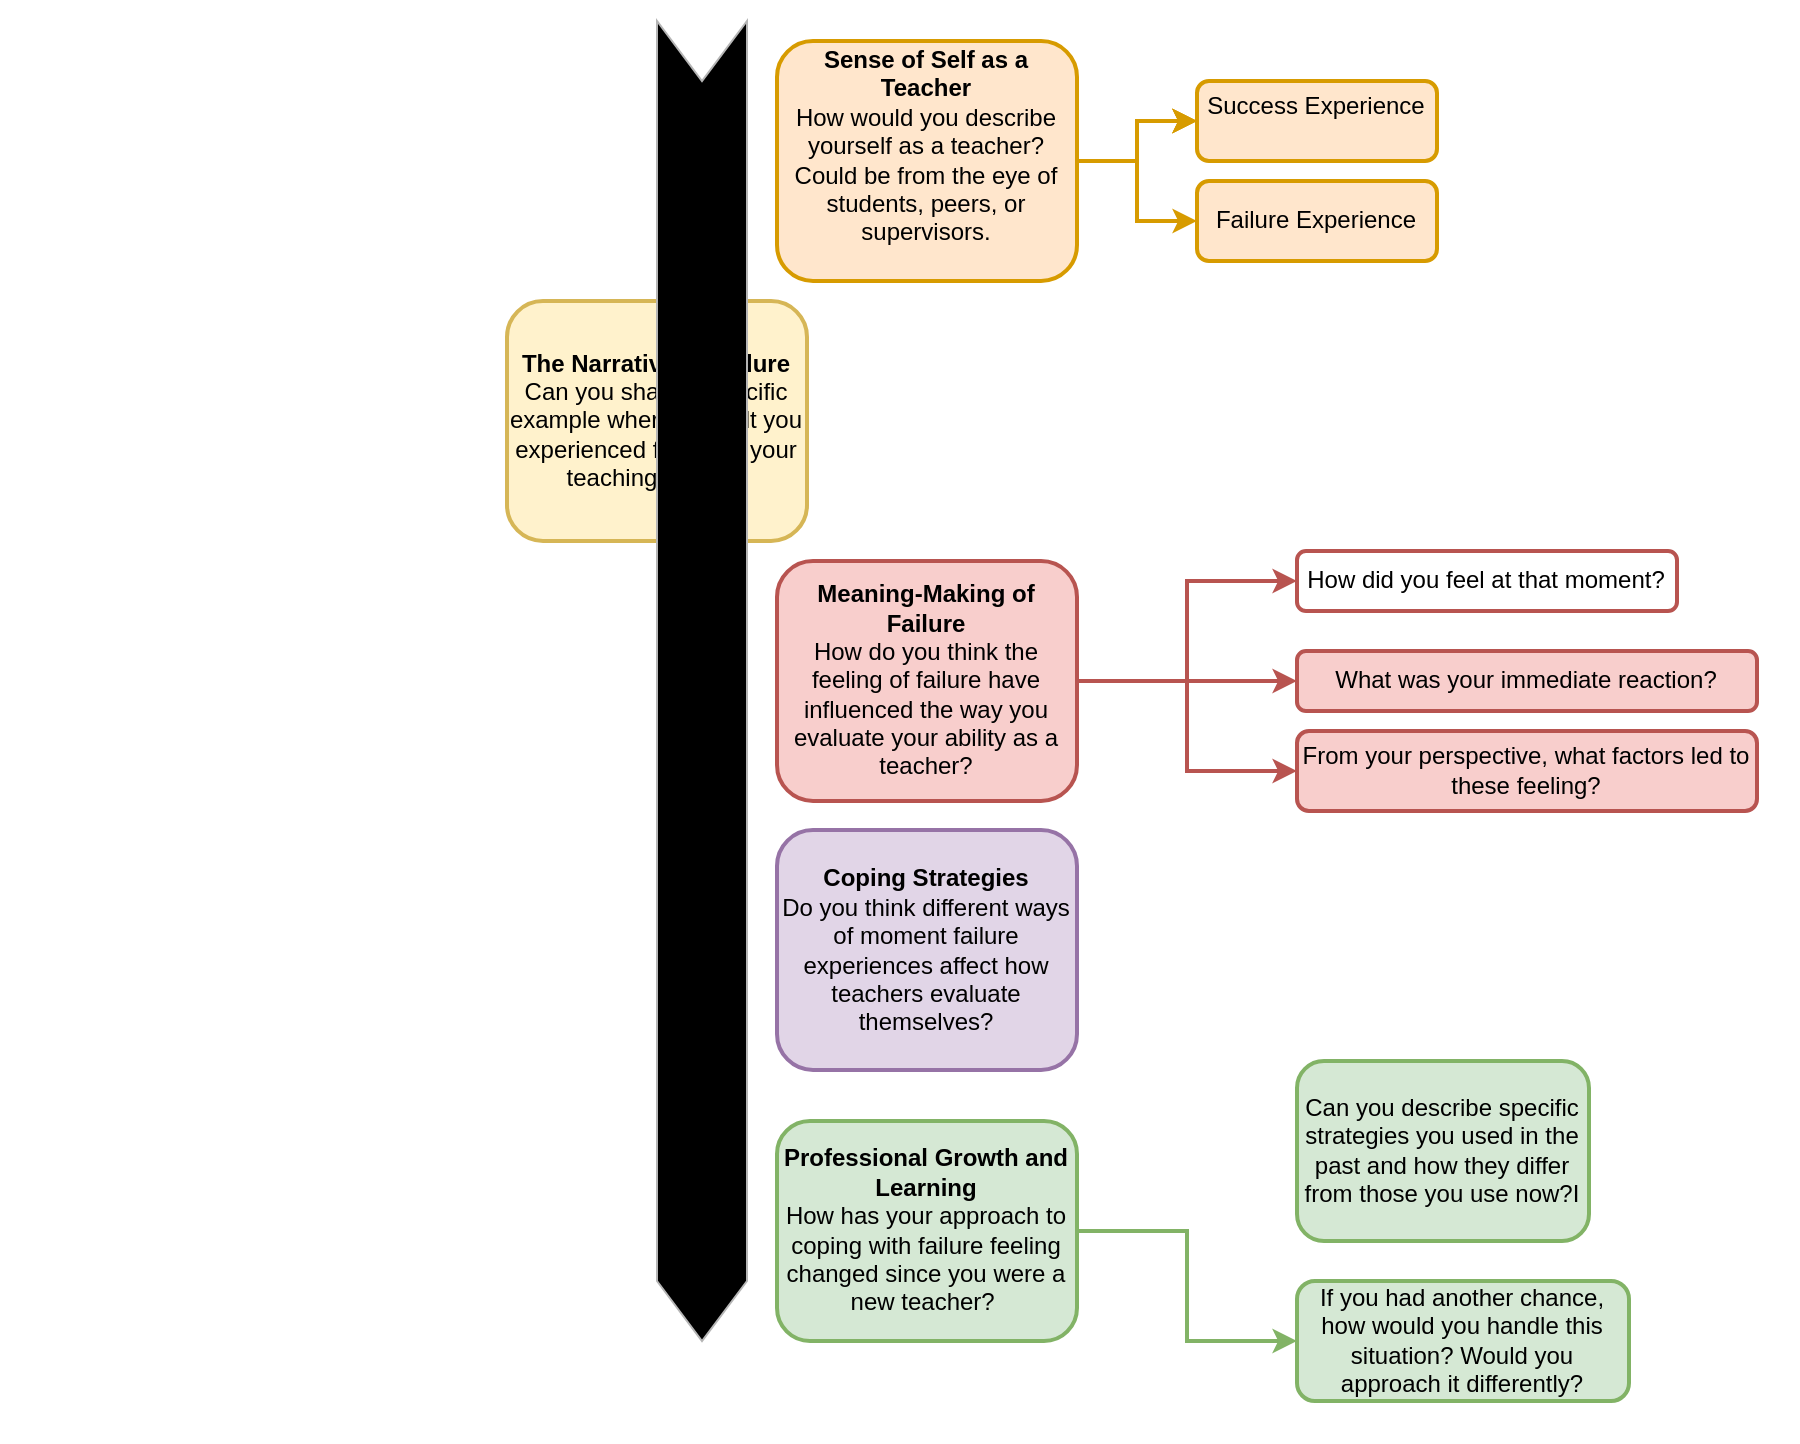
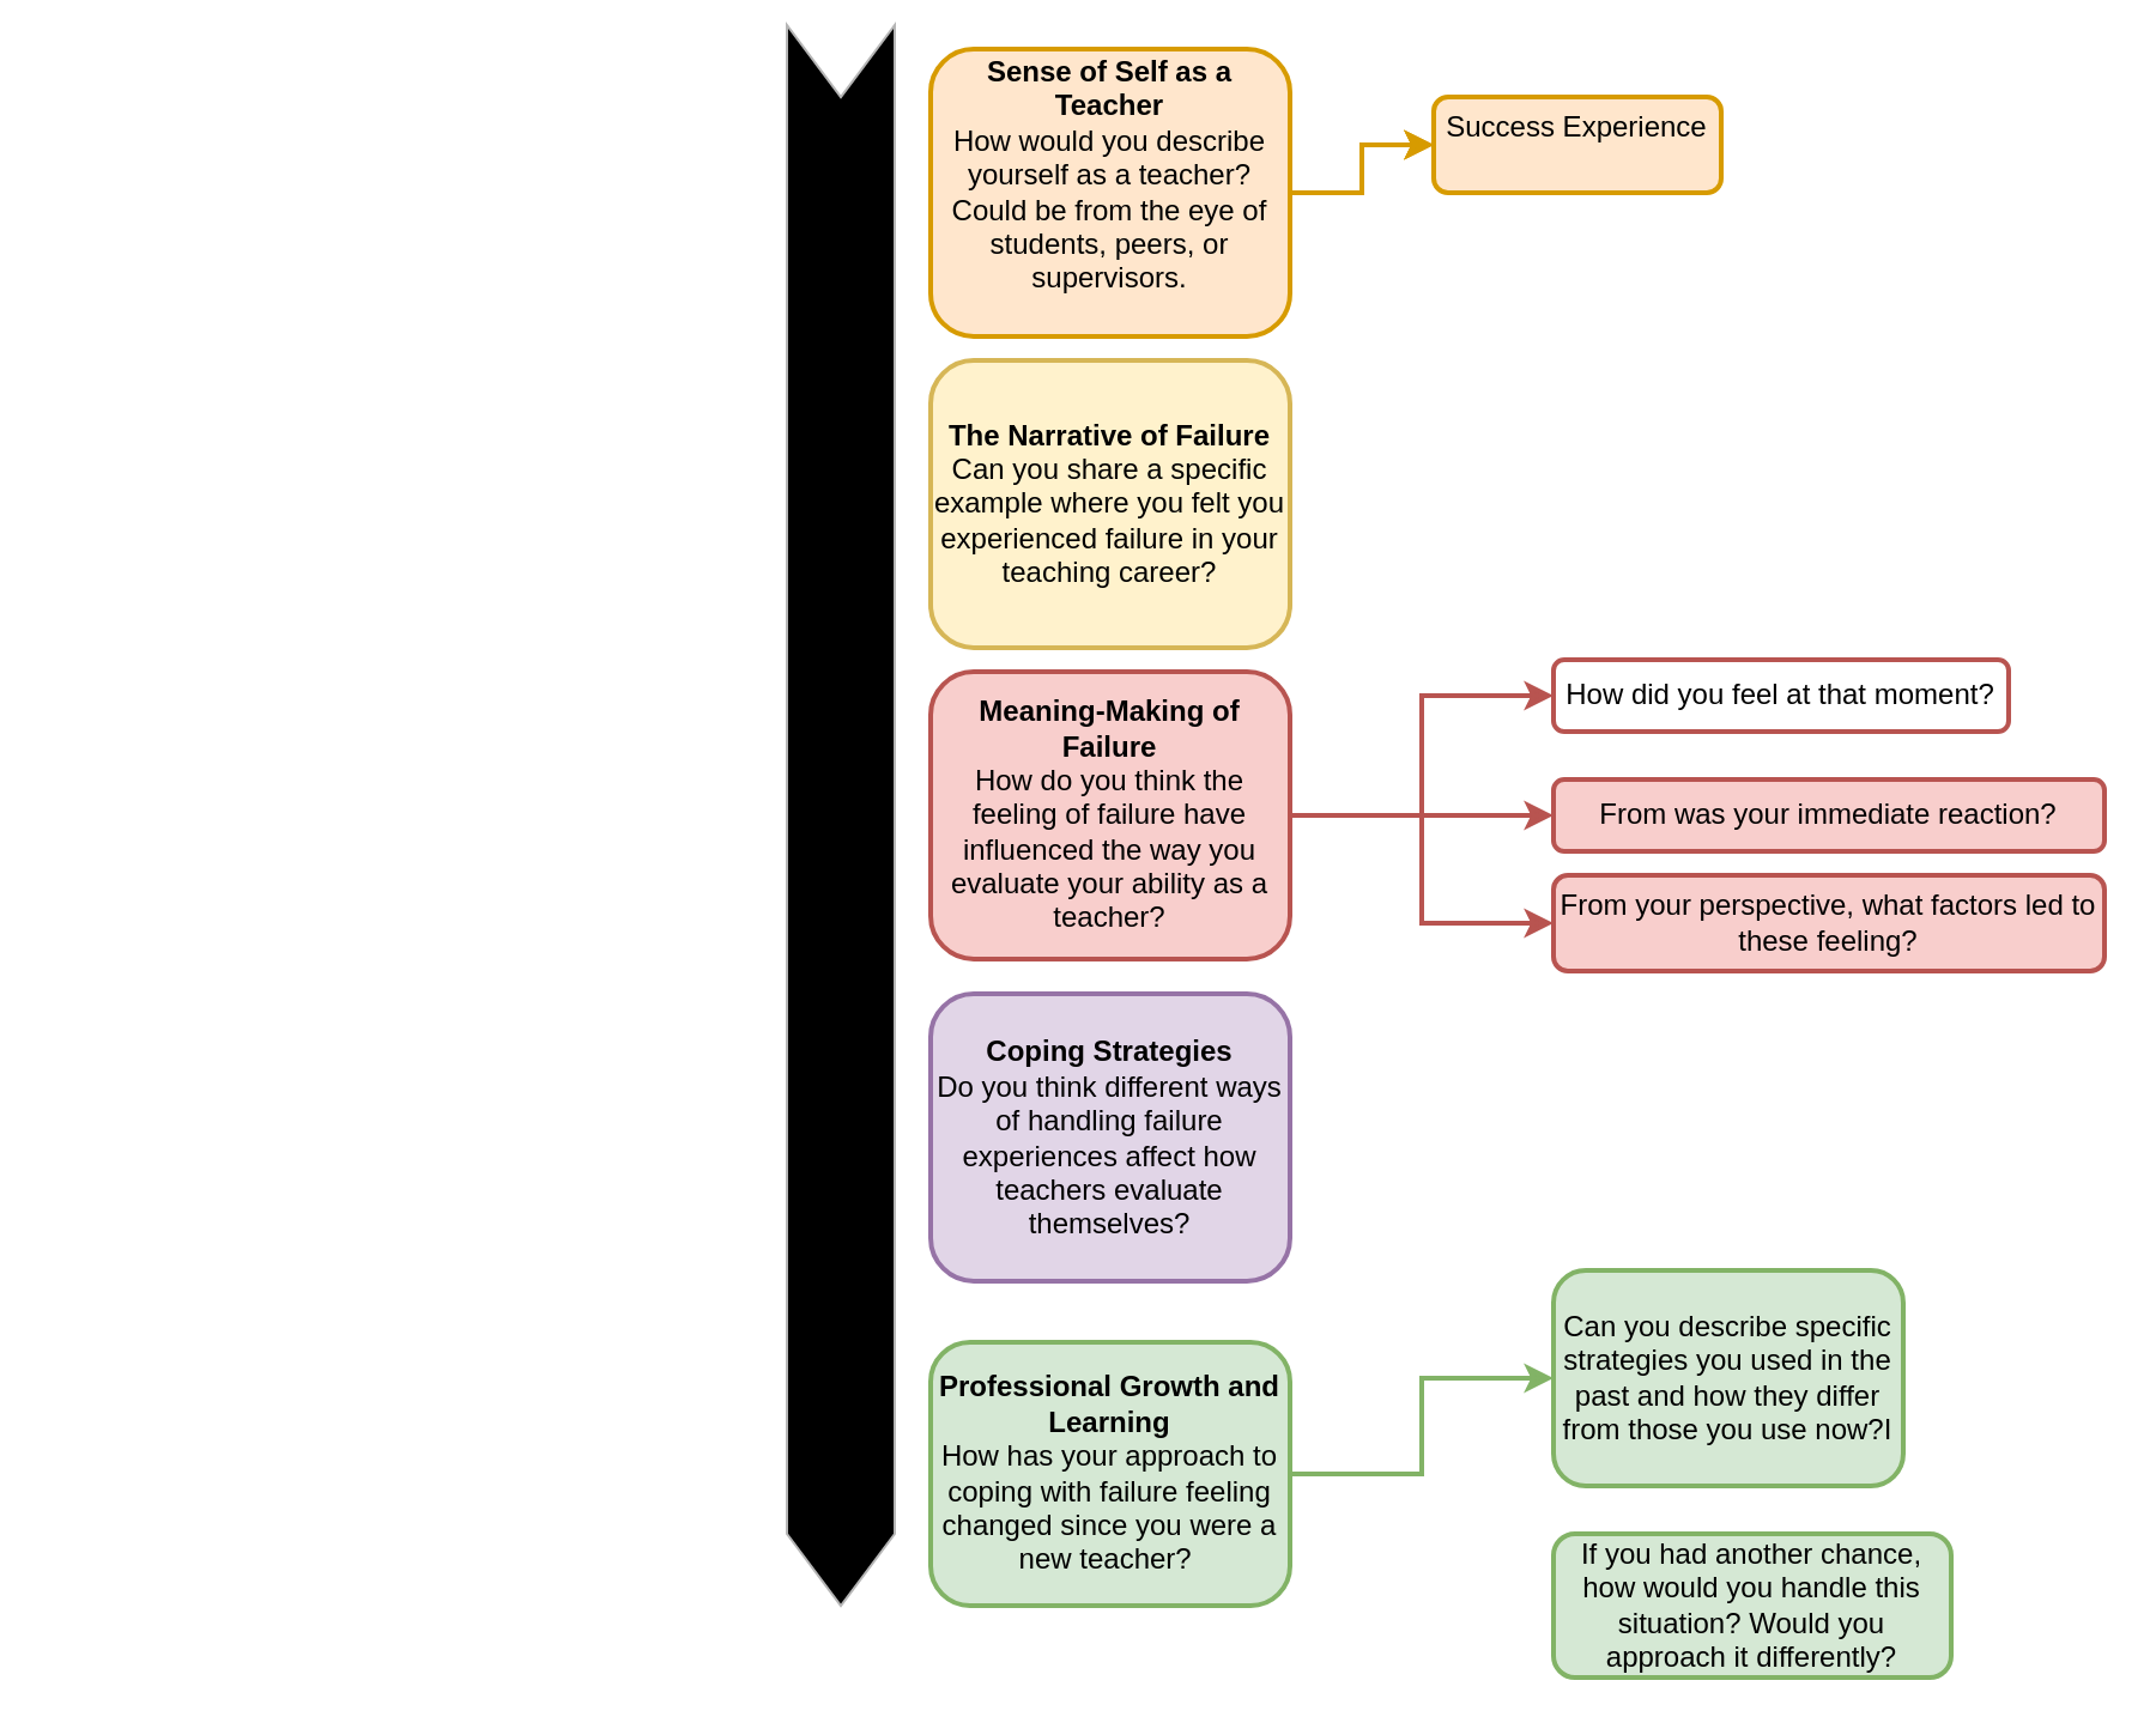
- <mxCell id="5" value="" style="edgeStyle=orthogonalEdgeStyle;rounded=0;orthogonalLoop=1;jettySize=auto;html=1;fillColor=#ffe6cc;strokeColor=#d79b00;strokeWidth=2;" parent="1" source="6" target="21" edge="1"><mxGeometry relative="1" as="geometry" /></mxCell>
- <mxCell id="21" value="Failure Experience" style="whiteSpace=wrap;html=1;fillColor=#ffe6cc;strokeColor=#d79b00;rounded=1;strokeWidth=2;" parent="1" vertex="1"><mxGeometry x="598" y="90" width="120" height="40" as="geometry" /></mxCell>
- <mxCell id="7" value="&lt;p&gt;&lt;b&gt;The Narrative of Failure&lt;/b&gt;&lt;br&gt;&lt;span style=&quot;background-color: transparent; color: light-dark(rgb(0, 0, 0), rgb(255, 255, 255));&quot;&gt;Can you share a specific example where you felt you experienced failure in your teaching career?&lt;/span&gt;&lt;/p&gt;" style="rounded=1;whiteSpace=wrap;html=1;fillColor=#fff2cc;strokeColor=#d6b656;strokeWidth=2;" parent="1" vertex="1"><mxGeometry x="253" y="150" width="150" height="120" as="geometry" /></mxCell>
+ <mxCell id="7" value="&lt;p&gt;&lt;b&gt;The Narrative of Failure&lt;/b&gt;&lt;br&gt;&lt;span style=&quot;background-color: transparent; color: light-dark(rgb(0, 0, 0), rgb(255, 255, 255));&quot;&gt;Can you share a specific example where you felt you experienced failure in your teaching career?&lt;/span&gt;&lt;/p&gt;" style="rounded=1;whiteSpace=wrap;html=1;fillColor=#fff2cc;strokeColor=#d6b656;strokeWidth=2;" parent="1" vertex="1"><mxGeometry x="388" y="150" width="150" height="120" as="geometry" /></mxCell>
- <mxCell id="18" value="&lt;span style=&quot;background-color: transparent; color: light-dark(rgb(0, 0, 0), rgb(255, 255, 255));&quot;&gt;What was your immediate reaction?&lt;/span&gt;" style="rounded=1;whiteSpace=wrap;html=1;fillColor=#f8cecc;strokeColor=#b85450;strokeWidth=2;" parent="1" vertex="1"><mxGeometry x="648" y="325" width="230" height="30" as="geometry" /></mxCell>
+ <mxCell id="18" value="&lt;span style=&quot;background-color: transparent; color: light-dark(rgb(0, 0, 0), rgb(255, 255, 255));&quot;&gt;From was your immediate reaction?&lt;/span&gt;" style="rounded=1;whiteSpace=wrap;html=1;fillColor=#f8cecc;strokeColor=#b85450;strokeWidth=2;" parent="1" vertex="1"><mxGeometry x="648" y="325" width="230" height="30" as="geometry" /></mxCell>
- <mxCell id="12" value="&lt;p&gt;&lt;b&gt;Coping Strategies&lt;/b&gt;&lt;br&gt;&lt;span style=&quot;background-color: transparent; color: light-dark(rgb(0, 0, 0), rgb(255, 255, 255));&quot;&gt;Do you think different ways of moment failure experiences affect how teachers evaluate themselves?&lt;/span&gt;&lt;/p&gt;" style="rounded=1;whiteSpace=wrap;html=1;fillColor=#e1d5e7;strokeColor=#9673a6;strokeWidth=2;" parent="1" vertex="1"><mxGeometry x="388" y="414.5" width="150" height="120" as="geometry" /></mxCell>
+ <mxCell id="12" value="&lt;p&gt;&lt;b&gt;Coping Strategies&lt;/b&gt;&lt;br&gt;&lt;span style=&quot;background-color: transparent; color: light-dark(rgb(0, 0, 0), rgb(255, 255, 255));&quot;&gt;Do you think different ways of handling failure experiences affect how teachers evaluate themselves?&lt;/span&gt;&lt;/p&gt;" style="rounded=1;whiteSpace=wrap;html=1;fillColor=#e1d5e7;strokeColor=#9673a6;strokeWidth=2;" parent="1" vertex="1"><mxGeometry x="388" y="414.5" width="150" height="120" as="geometry" /></mxCell>
- <mxCell id="13" style="edgeStyle=orthogonalEdgeStyle;rounded=0;orthogonalLoop=1;jettySize=auto;html=1;entryX=0;entryY=0.5;entryDx=0;entryDy=0;fillColor=#d5e8d4;strokeColor=#82b366;strokeWidth=2;" parent="1" source="14" target="16" edge="1"><mxGeometry relative="1" as="geometry" /></mxCell>
+ <mxCell id="13" style="edgeStyle=orthogonalEdgeStyle;rounded=0;orthogonalLoop=1;jettySize=auto;html=1;fillColor=#d5e8d4;strokeColor=#82b366;strokeWidth=2;" parent="1" source="14" target="15" edge="1"><mxGeometry relative="1" as="geometry" /></mxCell>
